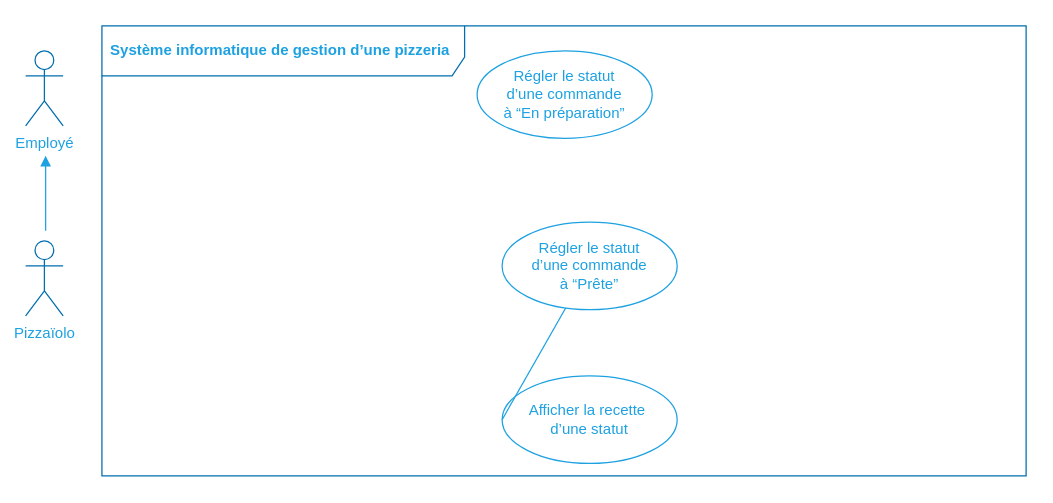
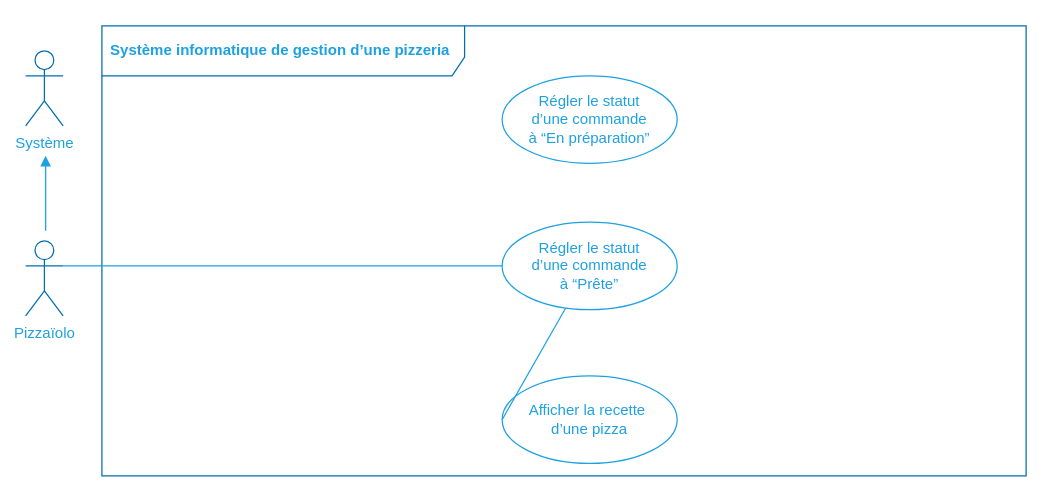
- <mxCell id="4" value="&lt;font color=&quot;#1da1e1&quot;&gt;Régler le statut &lt;br&gt;d’une commande &lt;br&gt;à “En préparation”&lt;/font&gt;" style="ellipse;whiteSpace=wrap;html=1;fillColor=none;strokeColor=#1DA1E1;" parent="1" vertex="1"><mxGeometry x="381" y="40" width="140" height="70" as="geometry" /></mxCell>
+ <mxCell id="4" value="&lt;font color=&quot;#1da1e1&quot;&gt;Régler le statut &lt;br&gt;d’une commande &lt;br&gt;à “En préparation”&lt;/font&gt;" style="ellipse;whiteSpace=wrap;html=1;fillColor=none;strokeColor=#1DA1E1;" parent="1" vertex="1"><mxGeometry x="401" y="60" width="140" height="70" as="geometry" /></mxCell>
- <mxCell id="9" value="&lt;font color=&quot;#1da1e1&quot;&gt;Employé&lt;br&gt;&lt;/font&gt;" style="shape=umlActor;verticalLabelPosition=bottom;verticalAlign=top;html=1;strokeColor=#006EAF;fontColor=#ffffff;fillColor=none;" parent="1" vertex="1"><mxGeometry x="20" y="40" width="30" height="60" as="geometry" /></mxCell>
+ <mxCell id="9" value="&lt;font color=&quot;#1da1e1&quot;&gt;Système&lt;br&gt;&lt;/font&gt;" style="shape=umlActor;verticalLabelPosition=bottom;verticalAlign=top;html=1;strokeColor=#006EAF;fontColor=#ffffff;fillColor=none;" parent="1" vertex="1"><mxGeometry x="20" y="40" width="30" height="60" as="geometry" /></mxCell>
+ <mxCell id="5" style="edgeStyle=none;rounded=0;orthogonalLoop=1;jettySize=auto;html=1;exitX=0;exitY=0.5;exitDx=0;exitDy=0;entryX=1;entryY=0.333;entryDx=0;entryDy=0;entryPerimeter=0;endArrow=none;endFill=0;strokeColor=#1DA1E1;" parent="1" source="6" target="2" edge="1"><mxGeometry relative="1" as="geometry"><mxPoint x="39" y="217" as="targetPoint" /></mxGeometry></mxCell>
- <mxCell id="8" value="&lt;span style=&quot;color: rgb(29 , 161 , 225)&quot;&gt;Afficher la recette&amp;nbsp;&lt;/span&gt;&lt;br style=&quot;color: rgb(29 , 161 , 225)&quot;&gt;&lt;span style=&quot;color: rgb(29 , 161 , 225)&quot;&gt;d’une statut&lt;/span&gt;" style="ellipse;whiteSpace=wrap;html=1;fillColor=none;strokeColor=#1DA1E1;" parent="1" vertex="1"><mxGeometry x="401" y="300" width="140" height="70" as="geometry" /></mxCell>
+ <mxCell id="8" value="&lt;span style=&quot;color: rgb(29 , 161 , 225)&quot;&gt;Afficher la recette&amp;nbsp;&lt;/span&gt;&lt;br style=&quot;color: rgb(29 , 161 , 225)&quot;&gt;&lt;span style=&quot;color: rgb(29 , 161 , 225)&quot;&gt;d’une pizza&lt;/span&gt;" style="ellipse;whiteSpace=wrap;html=1;fillColor=none;strokeColor=#1DA1E1;" parent="1" vertex="1"><mxGeometry x="401" y="300" width="140" height="70" as="geometry" /></mxCell>
